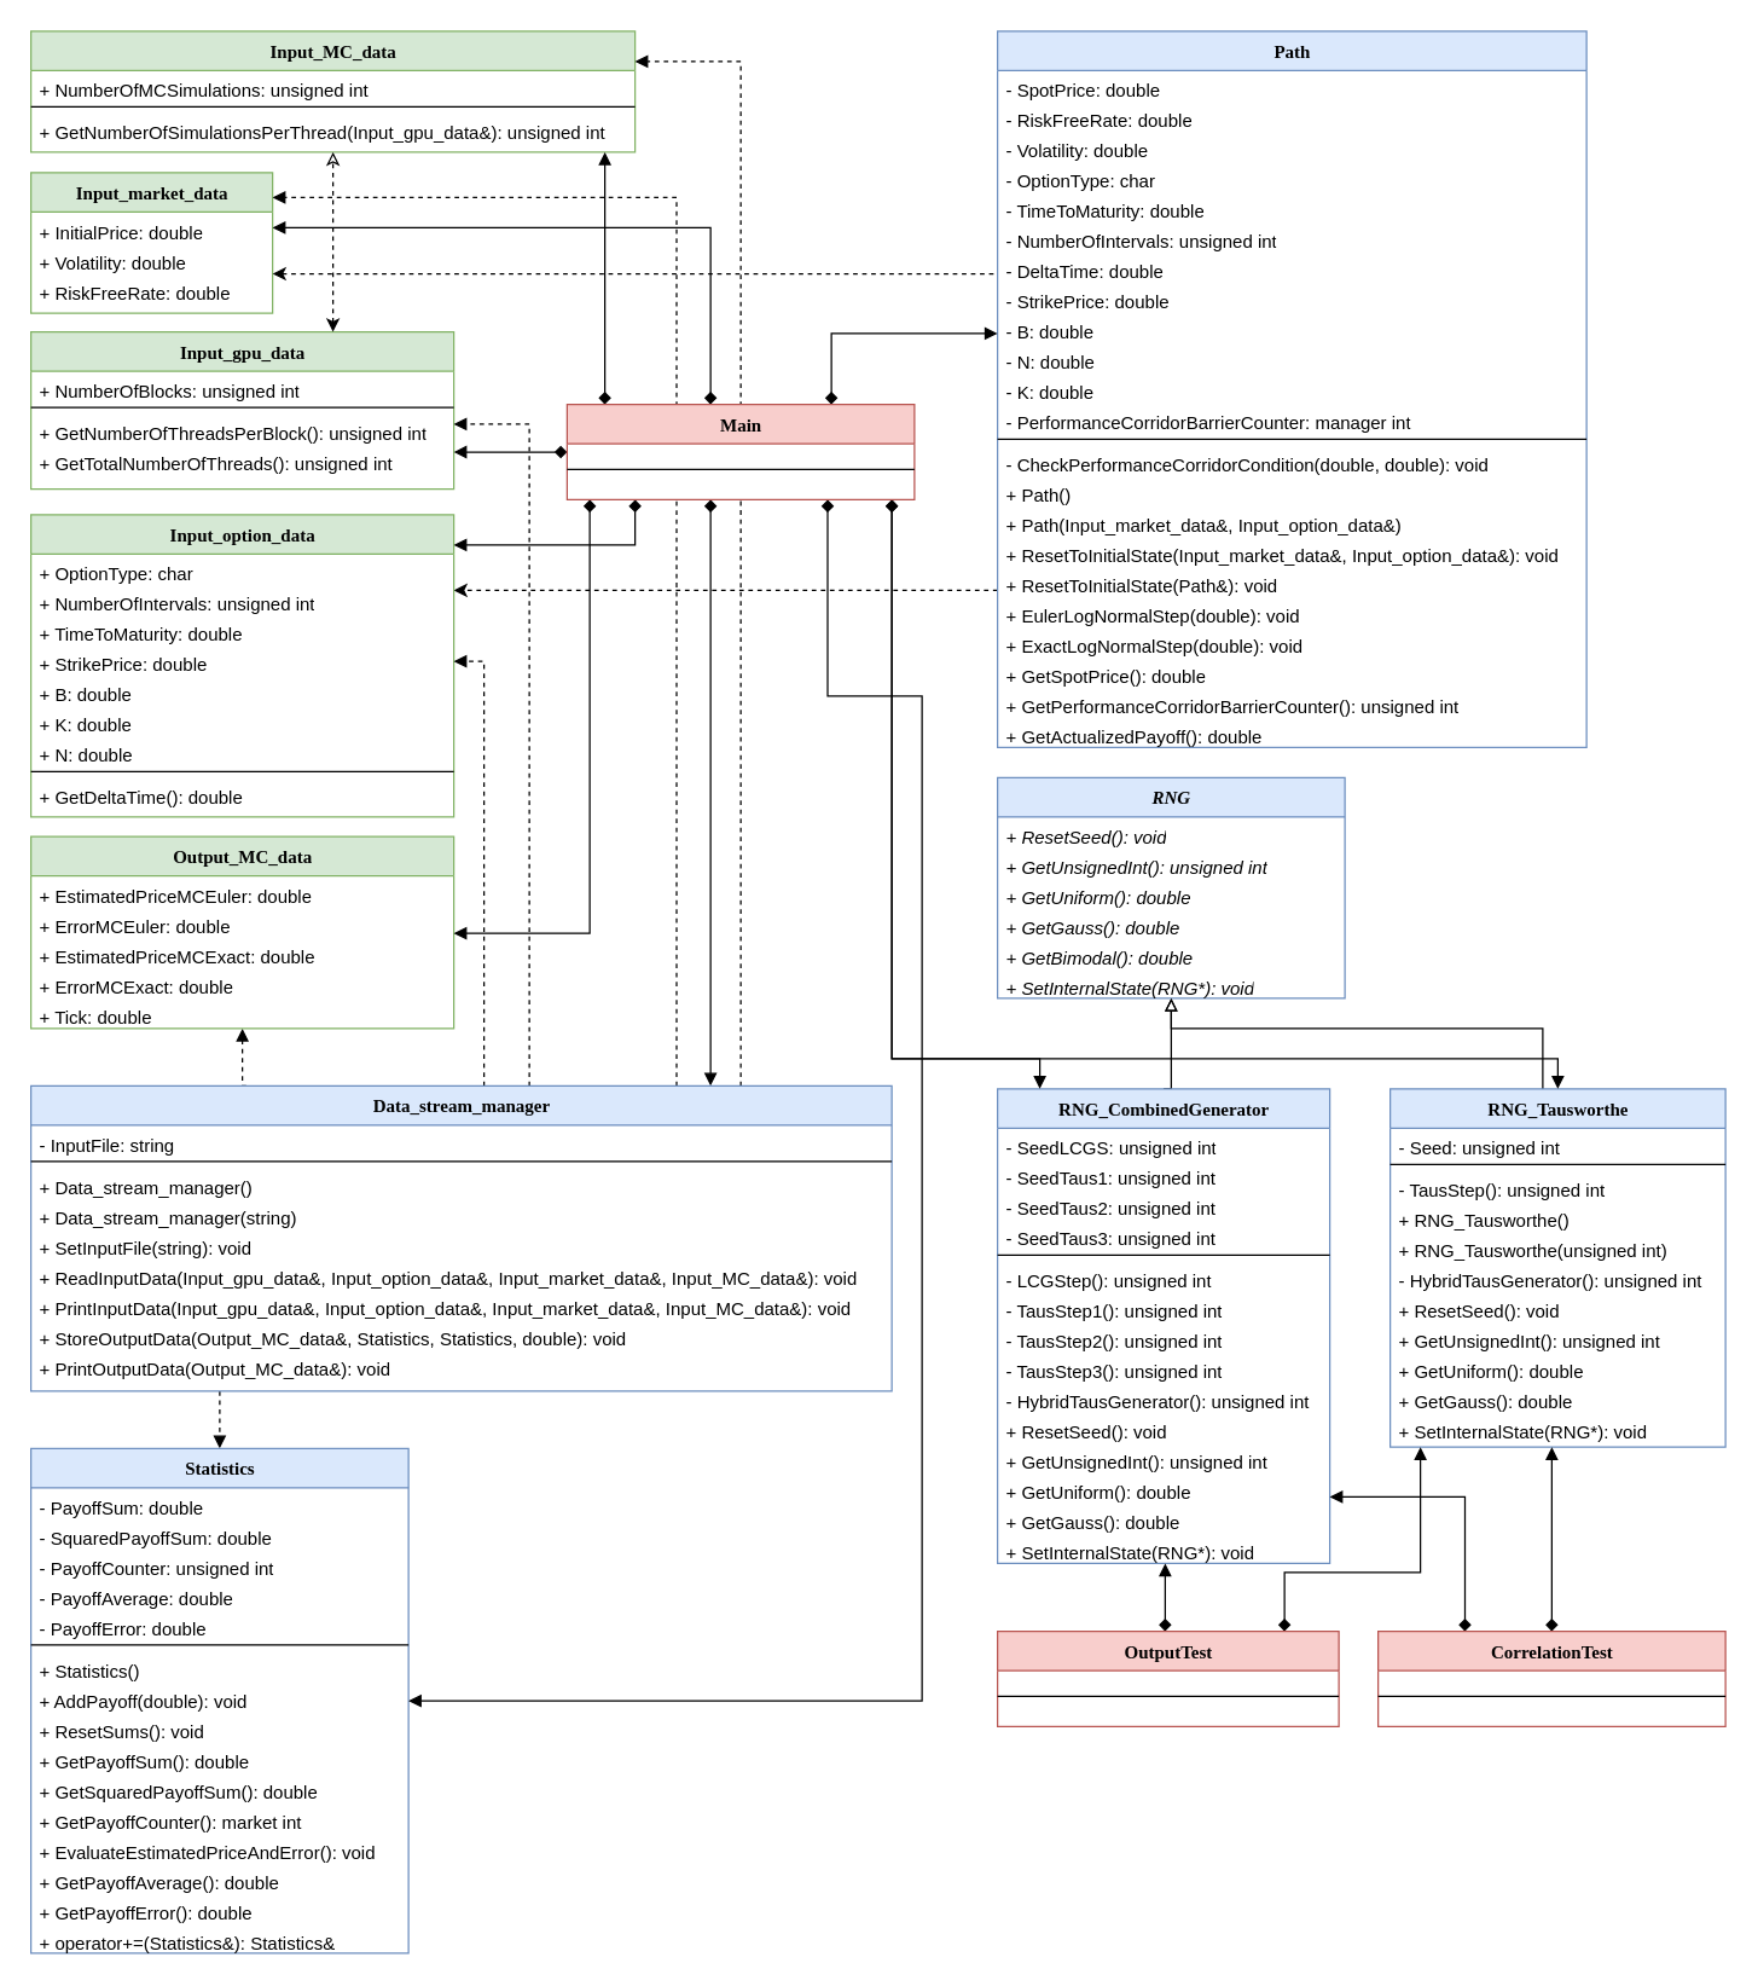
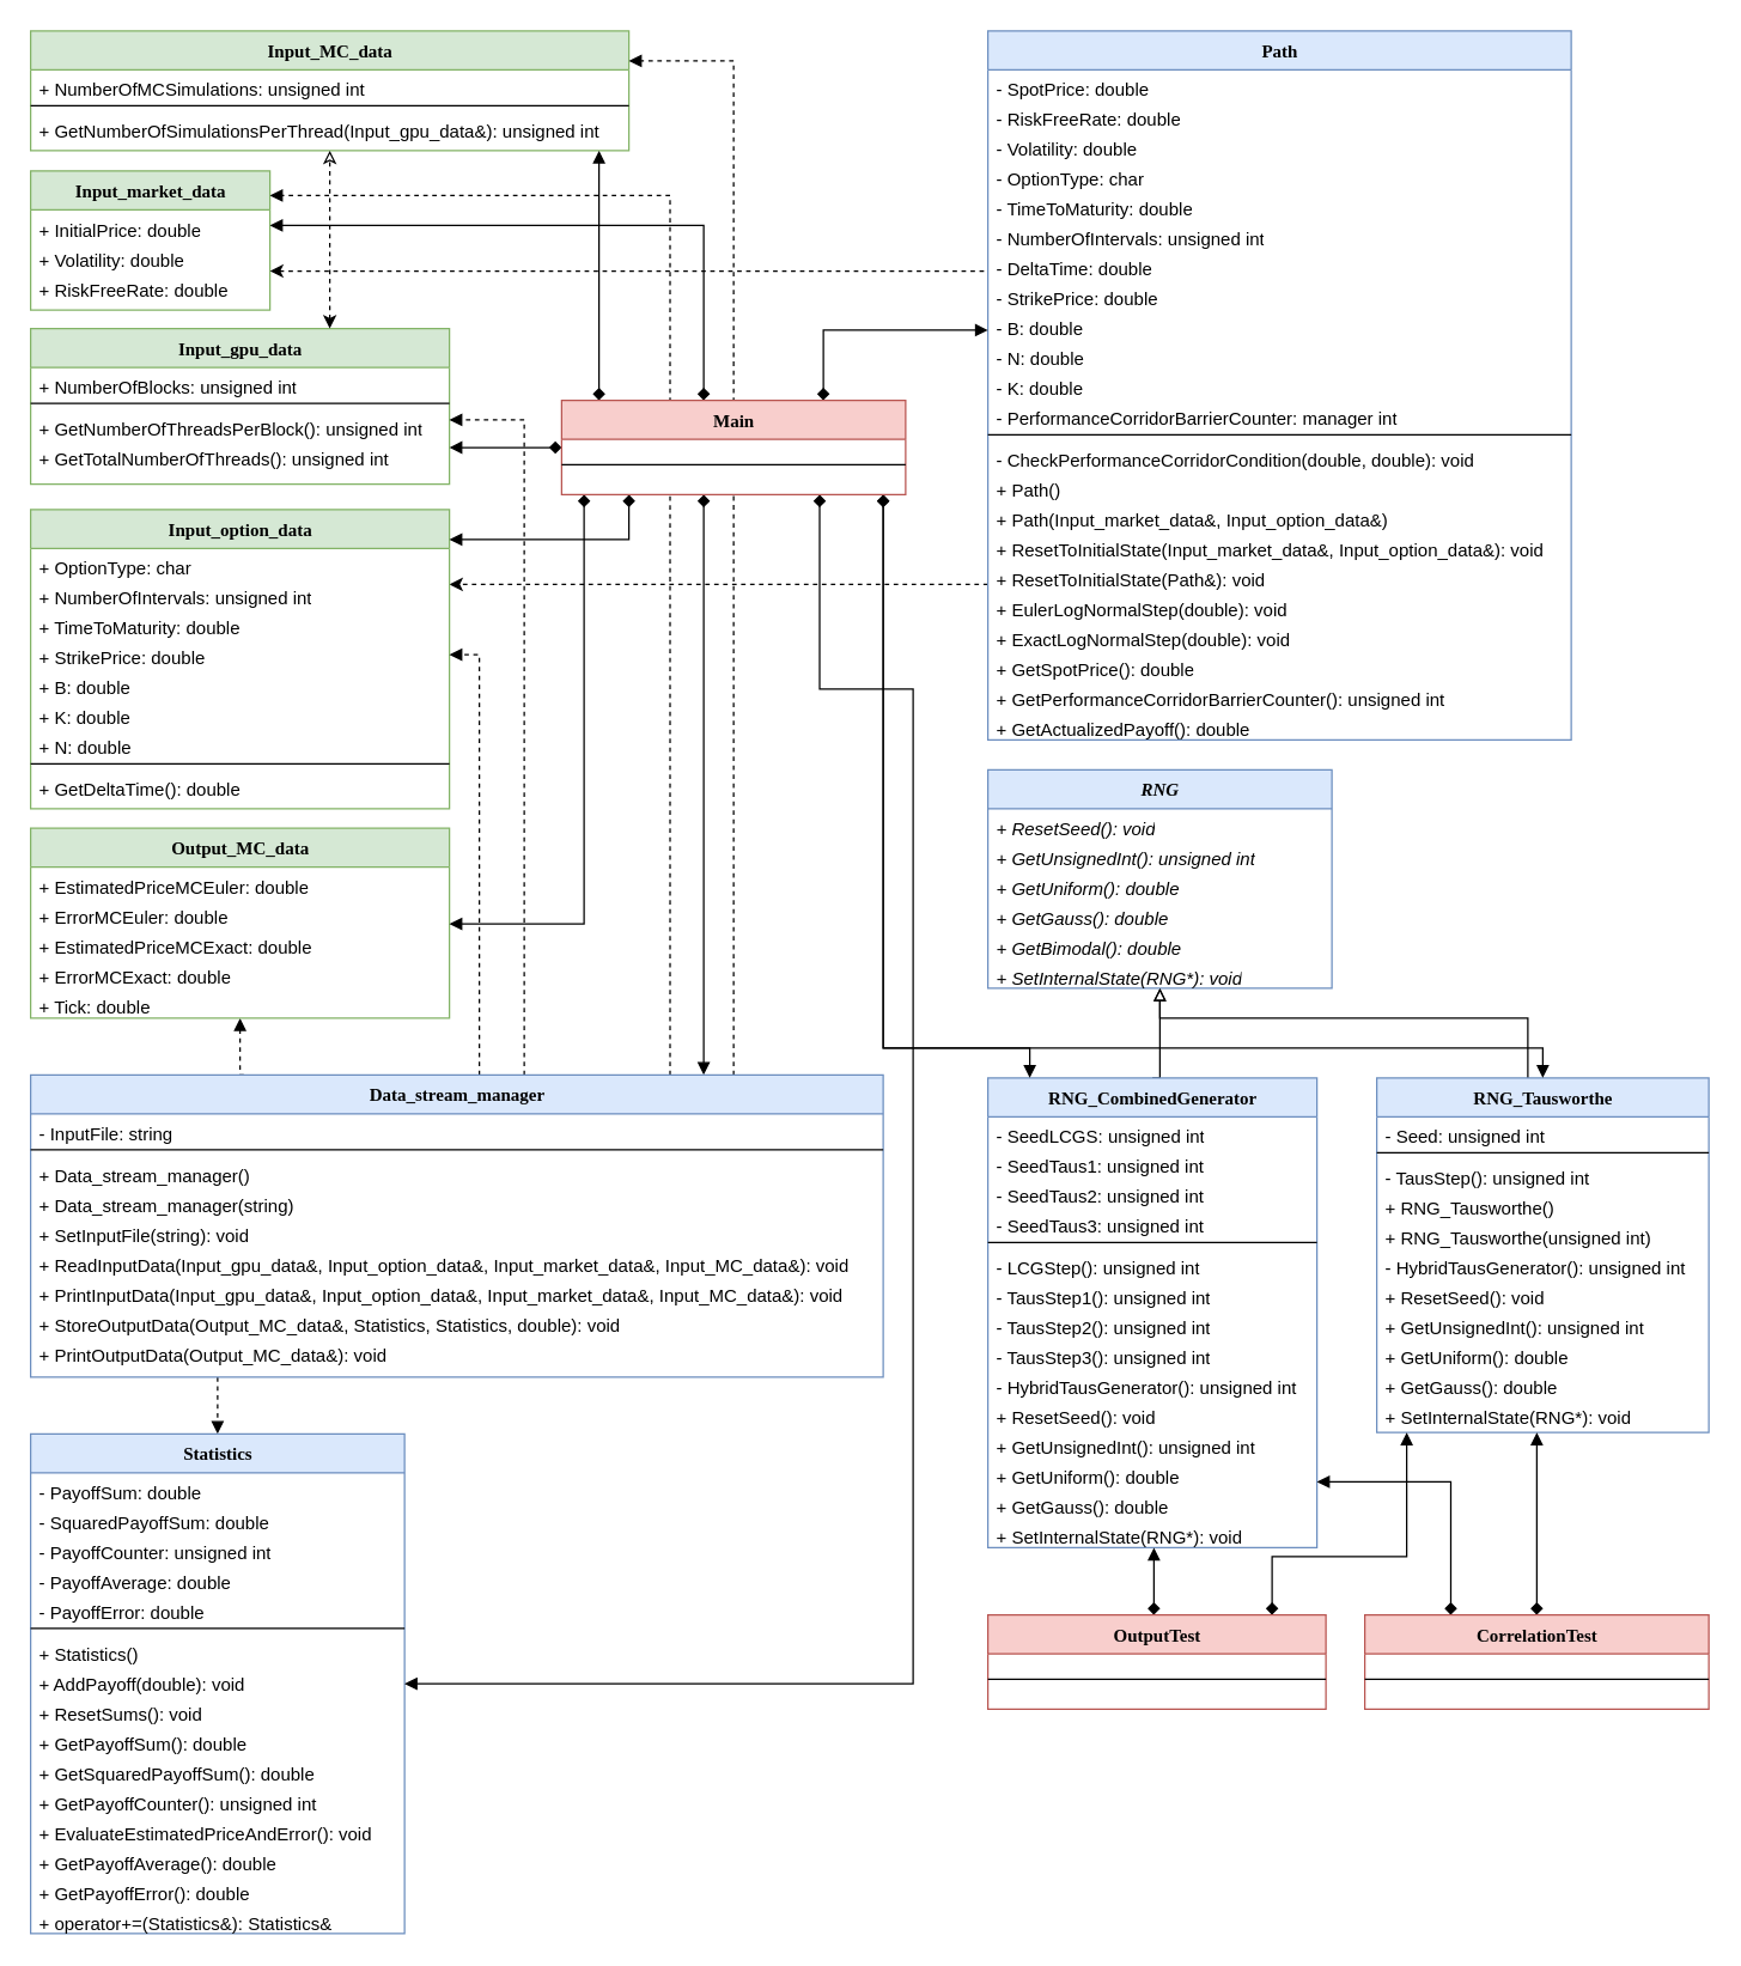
- <mxCell id="113" value="+ GetPayoffCounter(): market int" style="text;html=1;strokeColor=none;fillColor=none;align=left;verticalAlign=top;spacingLeft=4;spacingRight=4;whiteSpace=wrap;overflow=hidden;rotatable=0;points=[[0,0.5],[1,0.5]];portConstraint=eastwest;" vertex="1" parent="101"><mxGeometry y="234" width="250" height="20" as="geometry" /></mxCell>
+ <mxCell id="113" value="+ GetPayoffCounter(): unsigned int" style="text;html=1;strokeColor=none;fillColor=none;align=left;verticalAlign=top;spacingLeft=4;spacingRight=4;whiteSpace=wrap;overflow=hidden;rotatable=0;points=[[0,0.5],[1,0.5]];portConstraint=eastwest;" vertex="1" parent="101"><mxGeometry y="234" width="250" height="20" as="geometry" /></mxCell>
